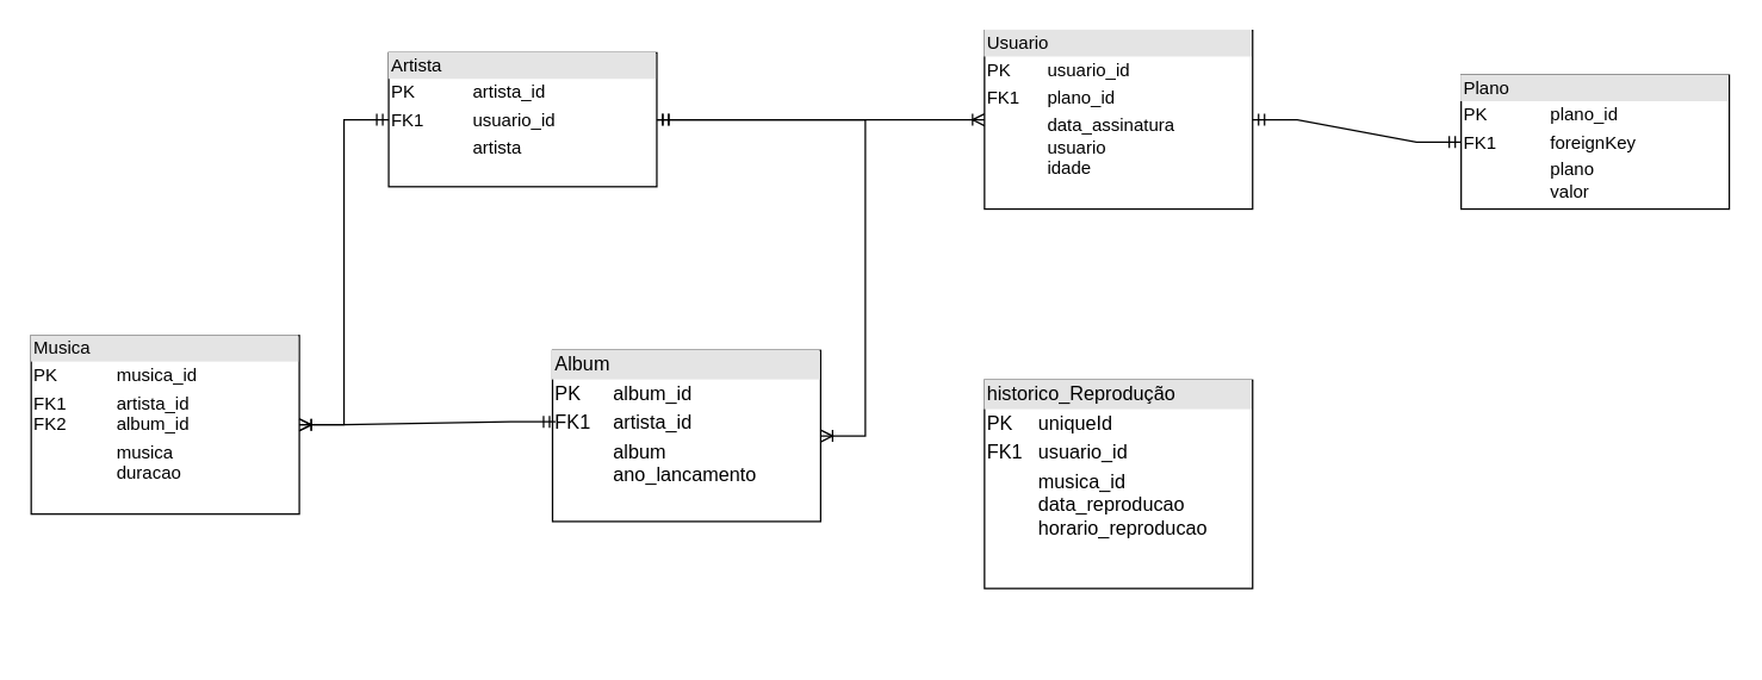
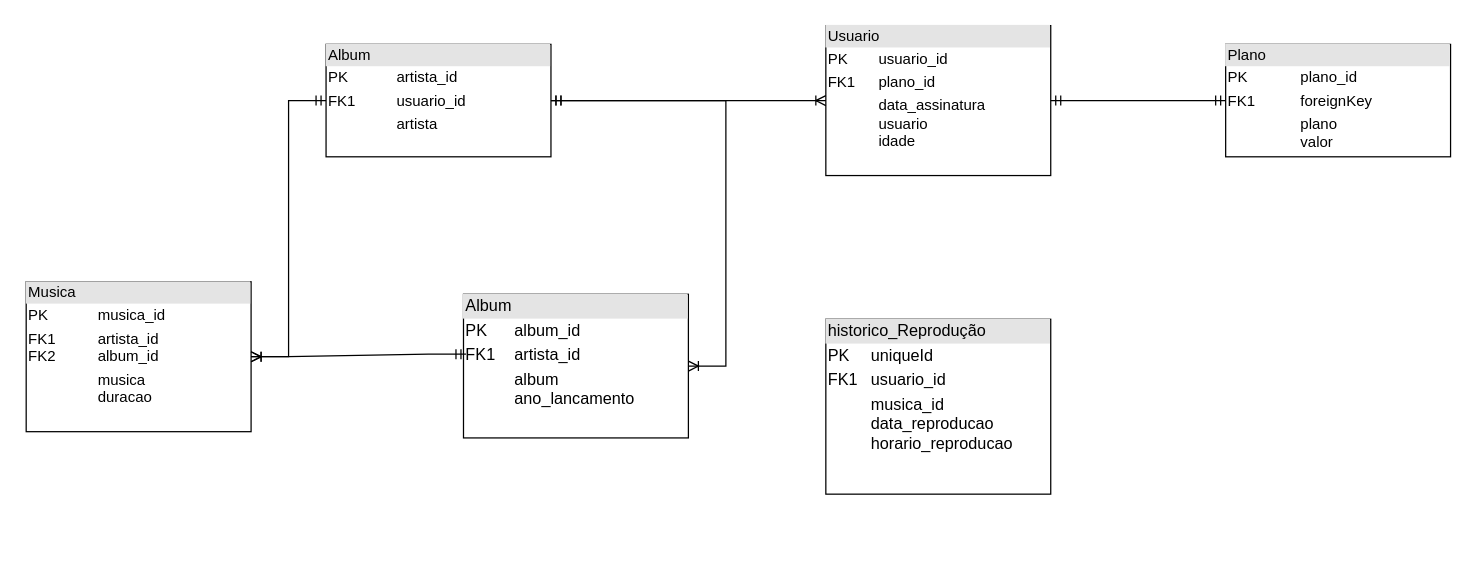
- <mxCell id="4" value="&lt;div style=&quot;box-sizing: border-box ; width: 100% ; background: #e4e4e4 ; padding: 2px&quot;&gt;Artista&lt;/div&gt;&lt;table style=&quot;width: 100% ; font-size: 1em&quot; cellpadding=&quot;2&quot; cellspacing=&quot;0&quot;&gt;&lt;tbody&gt;&lt;tr&gt;&lt;td&gt;PK&lt;/td&gt;&lt;td&gt;artista_id&lt;/td&gt;&lt;/tr&gt;&lt;tr&gt;&lt;td&gt;FK1&lt;/td&gt;&lt;td&gt;usuario_id&lt;/td&gt;&lt;/tr&gt;&lt;tr&gt;&lt;td&gt;&lt;/td&gt;&lt;td&gt;artista&lt;/td&gt;&lt;/tr&gt;&lt;/tbody&gt;&lt;/table&gt;" style="verticalAlign=top;align=left;overflow=fill;html=1;" vertex="1" parent="1"><mxGeometry x="260" y="35" width="180" height="90" as="geometry" /></mxCell>
+ <mxCell id="4" value="&lt;div style=&quot;box-sizing: border-box ; width: 100% ; background: #e4e4e4 ; padding: 2px&quot;&gt;Album&lt;/div&gt;&lt;table style=&quot;width: 100% ; font-size: 1em&quot; cellpadding=&quot;2&quot; cellspacing=&quot;0&quot;&gt;&lt;tbody&gt;&lt;tr&gt;&lt;td&gt;PK&lt;/td&gt;&lt;td&gt;artista_id&lt;/td&gt;&lt;/tr&gt;&lt;tr&gt;&lt;td&gt;FK1&lt;/td&gt;&lt;td&gt;usuario_id&lt;/td&gt;&lt;/tr&gt;&lt;tr&gt;&lt;td&gt;&lt;/td&gt;&lt;td&gt;artista&lt;/td&gt;&lt;/tr&gt;&lt;/tbody&gt;&lt;/table&gt;" style="verticalAlign=top;align=left;overflow=fill;html=1;" vertex="1" parent="1"><mxGeometry x="260" y="35" width="180" height="90" as="geometry" /></mxCell>
- <mxCell id="3" value="&lt;div style=&quot;box-sizing: border-box ; width: 100% ; background: #e4e4e4 ; padding: 2px&quot;&gt;Plano&lt;/div&gt;&lt;table style=&quot;width: 100% ; font-size: 1em&quot; cellpadding=&quot;2&quot; cellspacing=&quot;0&quot;&gt;&lt;tbody&gt;&lt;tr&gt;&lt;td&gt;PK&lt;/td&gt;&lt;td&gt;plano_id&lt;/td&gt;&lt;/tr&gt;&lt;tr&gt;&lt;td&gt;FK1&lt;span style=&quot;white-space: pre&quot;&gt; &lt;/span&gt;&lt;/td&gt;&lt;td&gt;foreignKey&lt;/td&gt;&lt;/tr&gt;&lt;tr&gt;&lt;td&gt;&lt;/td&gt;&lt;td&gt;plano&lt;br&gt;valor&lt;/td&gt;&lt;/tr&gt;&lt;/tbody&gt;&lt;/table&gt;" style="verticalAlign=top;align=left;overflow=fill;html=1;" vertex="1" parent="1"><mxGeometry x="980" y="50" width="180" height="90" as="geometry" /></mxCell>
+ <mxCell id="3" value="&lt;div style=&quot;box-sizing: border-box ; width: 100% ; background: #e4e4e4 ; padding: 2px&quot;&gt;Plano&lt;/div&gt;&lt;table style=&quot;width: 100% ; font-size: 1em&quot; cellpadding=&quot;2&quot; cellspacing=&quot;0&quot;&gt;&lt;tbody&gt;&lt;tr&gt;&lt;td&gt;PK&lt;/td&gt;&lt;td&gt;plano_id&lt;/td&gt;&lt;/tr&gt;&lt;tr&gt;&lt;td&gt;FK1&lt;span style=&quot;white-space: pre&quot;&gt; &lt;/span&gt;&lt;/td&gt;&lt;td&gt;foreignKey&lt;/td&gt;&lt;/tr&gt;&lt;tr&gt;&lt;td&gt;&lt;/td&gt;&lt;td&gt;plano&lt;br&gt;valor&lt;/td&gt;&lt;/tr&gt;&lt;/tbody&gt;&lt;/table&gt;" style="verticalAlign=top;align=left;overflow=fill;html=1;" vertex="1" parent="1"><mxGeometry x="980" y="35" width="180" height="90" as="geometry" /></mxCell>
